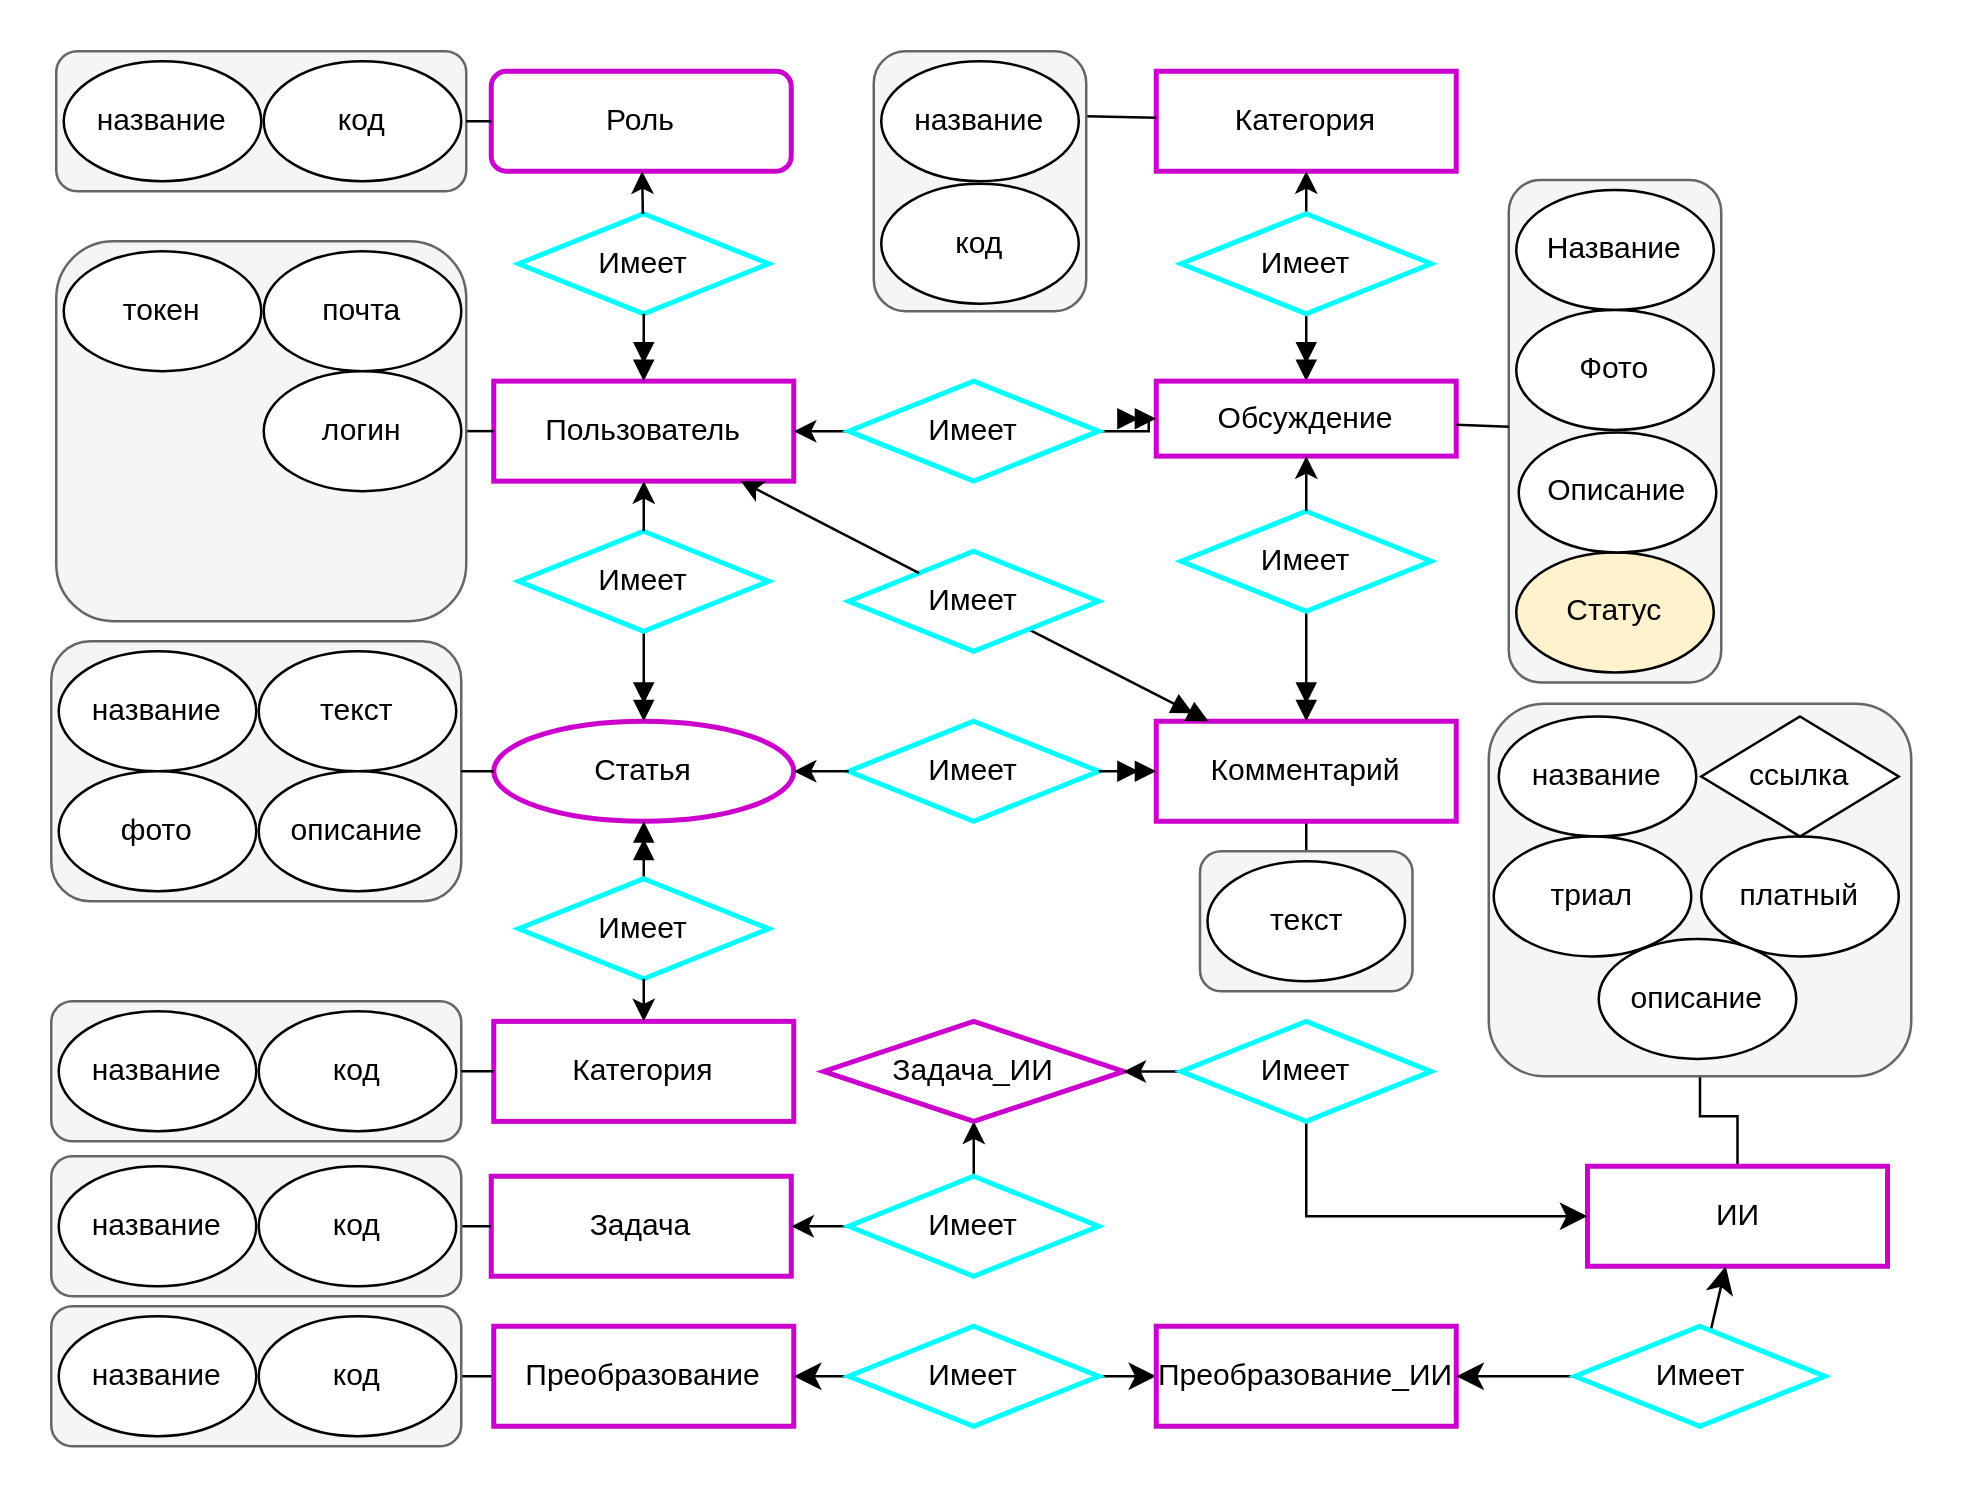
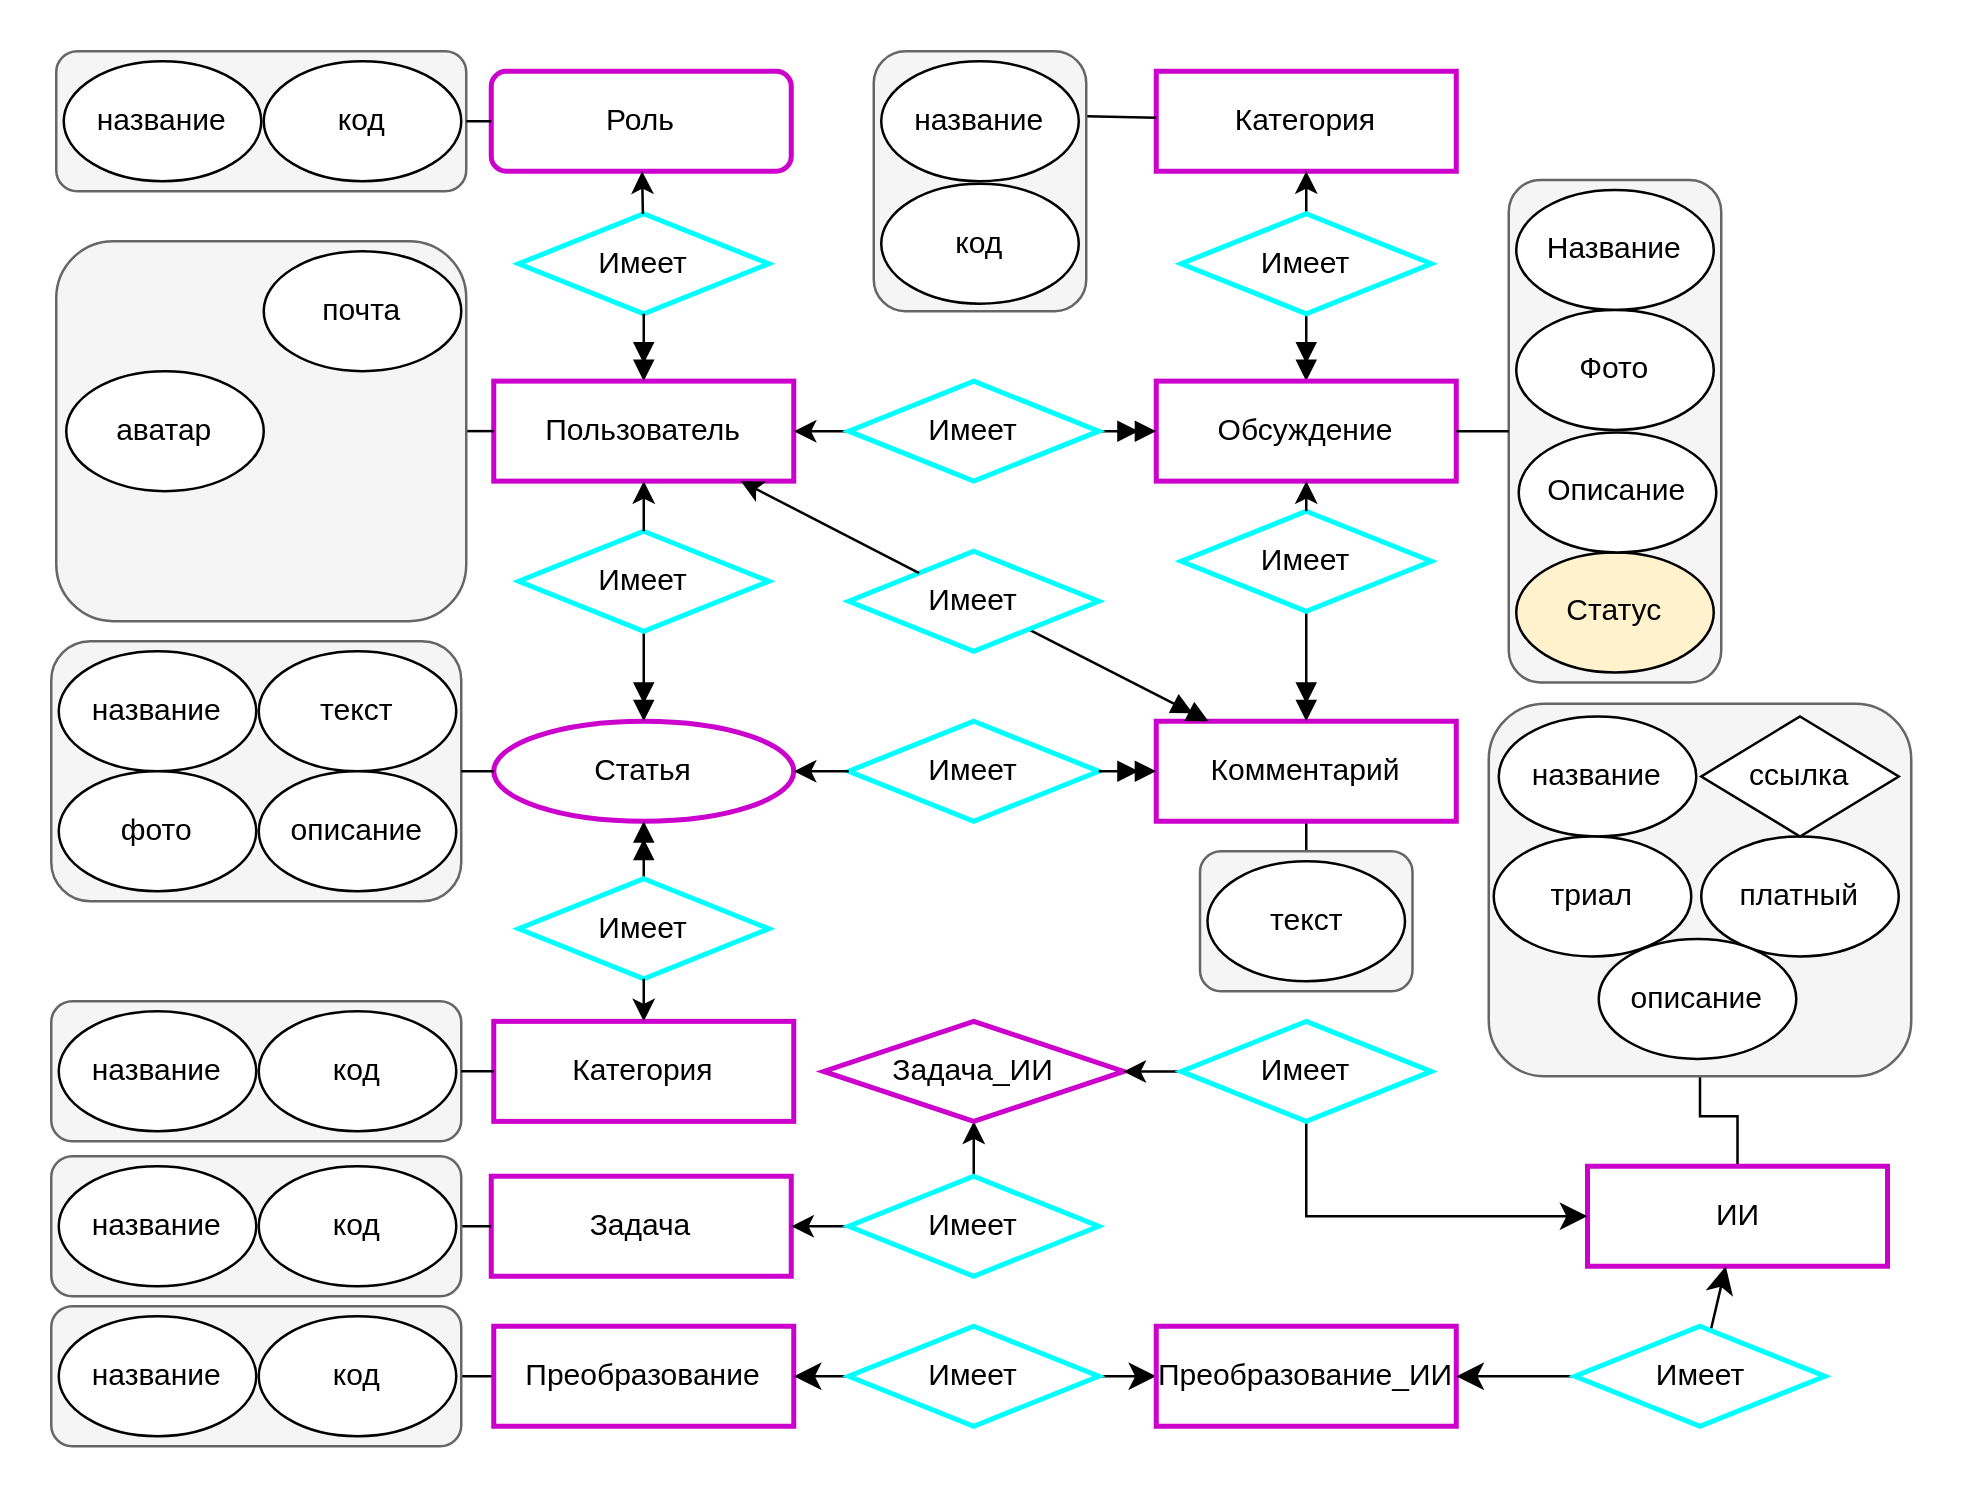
- <mxCell id="38" value="токен" style="ellipse;whiteSpace=wrap;html=1;" parent="36" vertex="1"><mxGeometry x="3" y="4" width="79" height="48" as="geometry" /></mxCell>
- <mxCell id="7" value="Обсуждение" style="rounded=0;whiteSpace=wrap;html=1;strokeColor=#CC00CC;strokeWidth=2;" parent="1" vertex="1"><mxGeometry x="462" y="151.95" width="120" height="30" as="geometry" /></mxCell>
+ <mxCell id="7" value="Обсуждение" style="rounded=0;whiteSpace=wrap;html=1;strokeColor=#CC00CC;strokeWidth=2;" parent="1" vertex="1"><mxGeometry x="462" y="151.95" width="120" height="40" as="geometry" /></mxCell>
+ <mxCell id="41" value="аватар" style="ellipse;whiteSpace=wrap;html=1;" parent="36" vertex="1"><mxGeometry x="4" y="52" width="79" height="48" as="geometry" /></mxCell>
- <mxCell id="40" value="логин" style="ellipse;whiteSpace=wrap;html=1;" parent="36" vertex="1"><mxGeometry x="83" y="52" width="79" height="48" as="geometry" /></mxCell>
